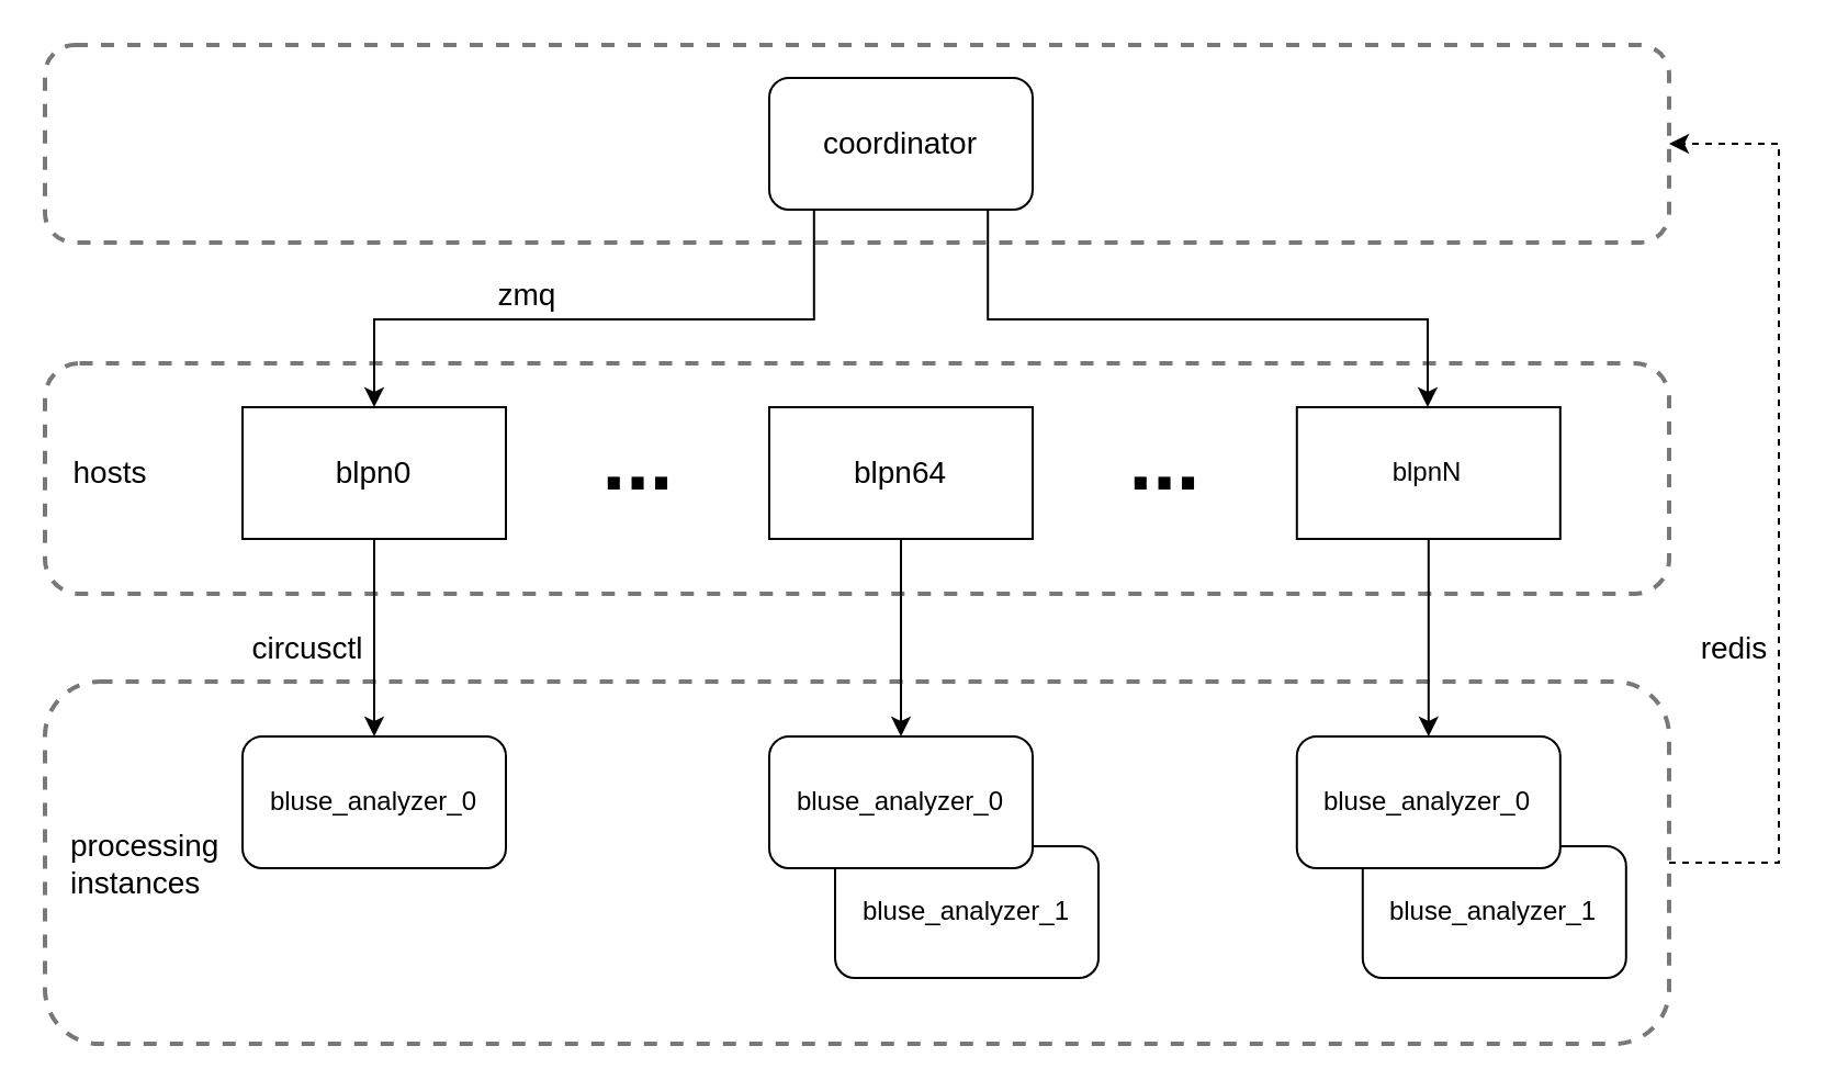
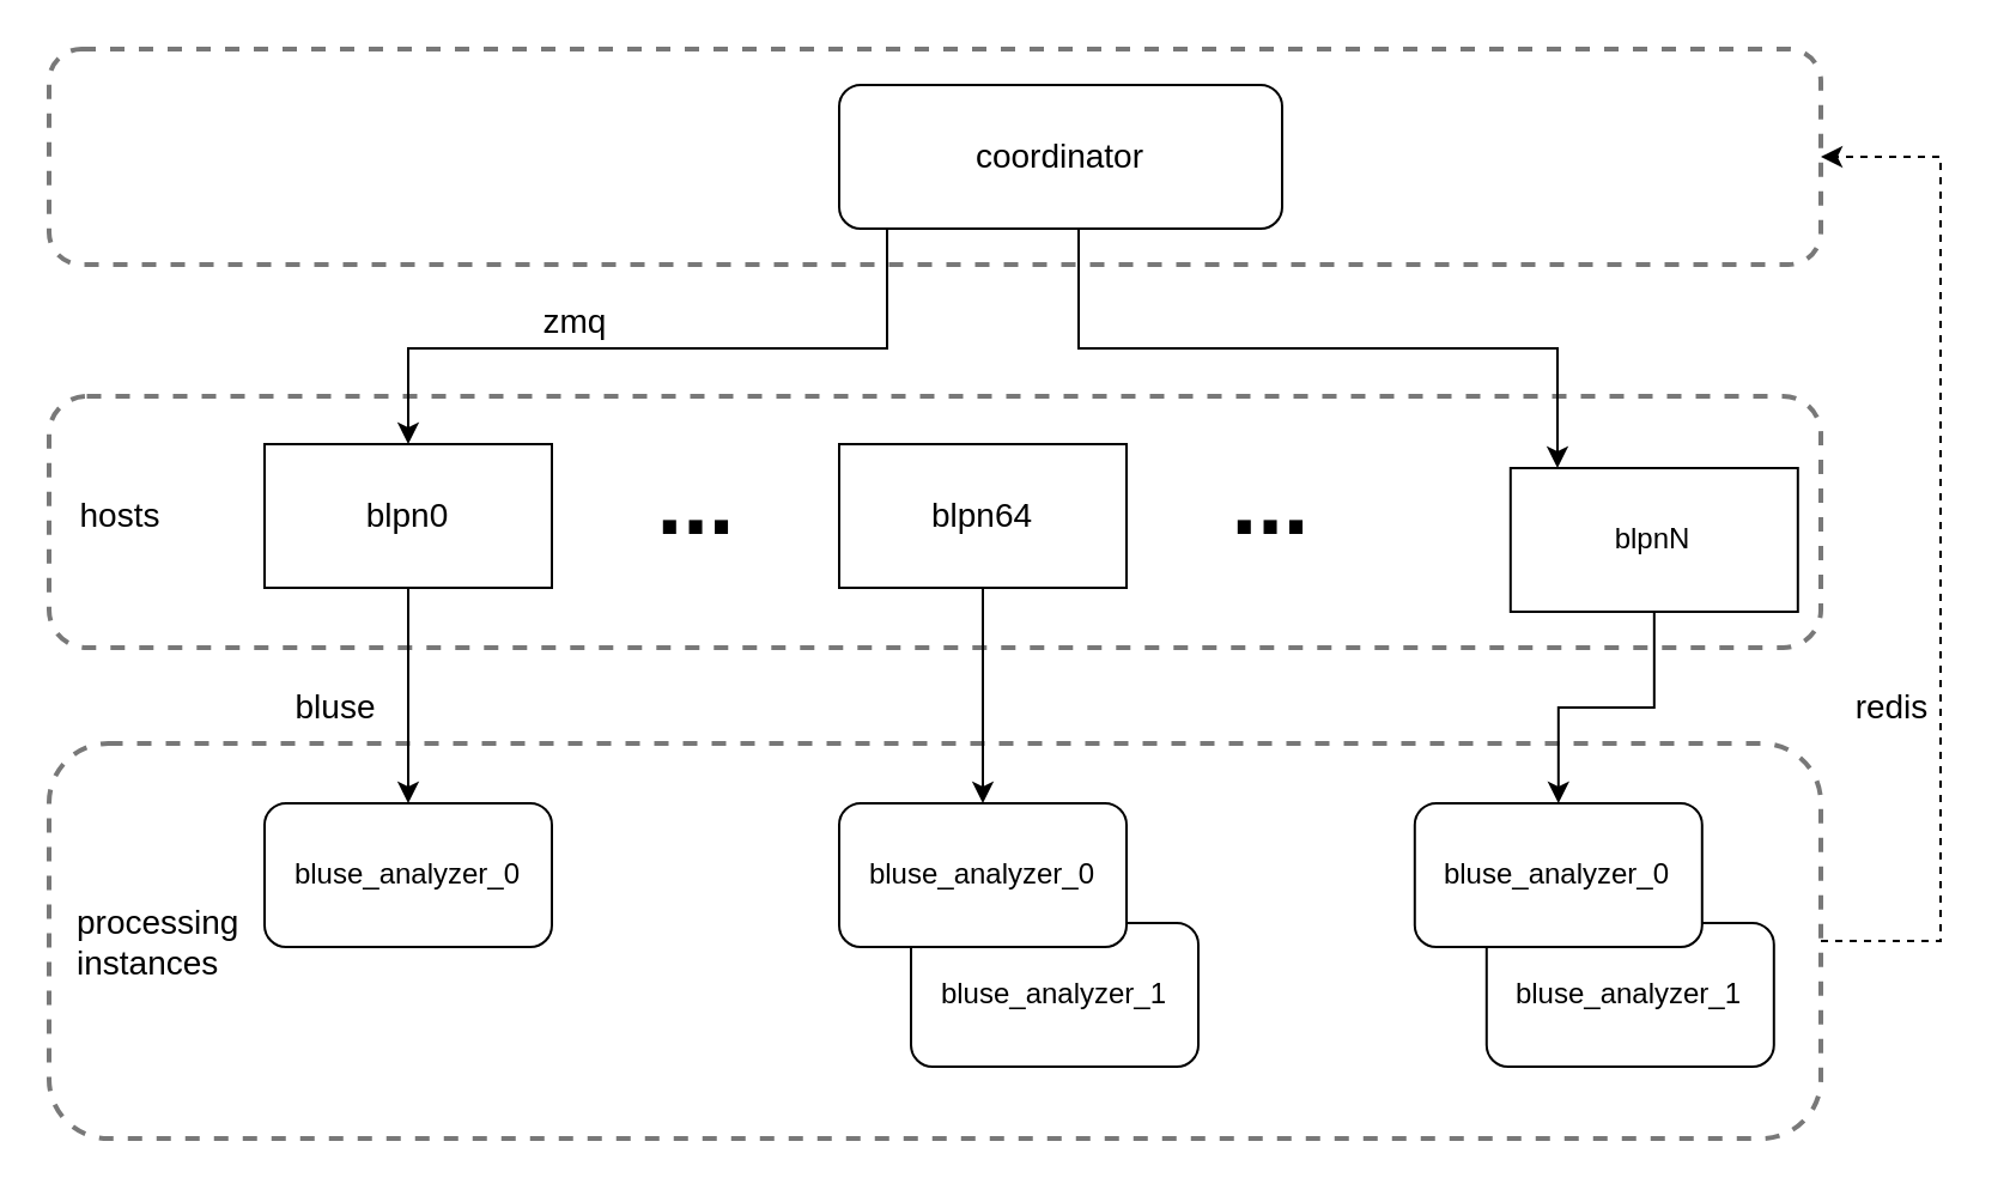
- <mxCell id="13" value="&lt;font style=&quot;font-size: 14px;&quot;&gt;coordinator&lt;/font&gt;" style="rounded=1;whiteSpace=wrap;html=1;points=[[0,0,0,0,0],[0,0.25,0,0,0],[0,0.5,0,0,0],[0,0.75,0,0,0],[0,1,0,0,0],[0.17,1,0,0,0],[0.25,0,0,0,0],[0.33,1,0,0,0],[0.5,0,0,0,0],[0.5,1,0,0,0],[0.67,1,0,0,0],[0.75,0,0,0,0],[0.83,1,0,0,0],[1,0,0,0,0],[1,0.25,0,0,0],[1,0.5,0,0,0],[1,0.75,0,0,0],[1,1,0,0,0]];fillColor=#FFFFFF;" parent="1" vertex="1"><mxGeometry x="350" y="35" width="120" height="60" as="geometry" /></mxCell>
+ <mxCell id="13" value="&lt;font style=&quot;font-size: 14px;&quot;&gt;coordinator&lt;/font&gt;" style="rounded=1;whiteSpace=wrap;html=1;points=[[0,0,0,0,0],[0,0.25,0,0,0],[0,0.5,0,0,0],[0,0.75,0,0,0],[0,1,0,0,0],[0.17,1,0,0,0],[0.25,0,0,0,0],[0.33,1,0,0,0],[0.5,0,0,0,0],[0.5,1,0,0,0],[0.67,1,0,0,0],[0.75,0,0,0,0],[0.83,1,0,0,0],[1,0,0,0,0],[1,0.25,0,0,0],[1,0.5,0,0,0],[1,0.75,0,0,0],[1,1,0,0,0]];fillColor=#FFFFFF;" parent="1" vertex="1"><mxGeometry x="350" y="35" width="185" height="60" as="geometry" /></mxCell>
- <mxCell id="7" value="blpnN" style="rounded=0;whiteSpace=wrap;html=1;fillColor=#FFFFFF;" parent="1" vertex="1"><mxGeometry x="590.4" y="185" width="120" height="60" as="geometry" /></mxCell>
+ <mxCell id="7" value="blpnN" style="rounded=0;whiteSpace=wrap;html=1;fillColor=#FFFFFF;" parent="1" vertex="1"><mxGeometry x="630.4" y="195" width="120" height="60" as="geometry" /></mxCell>
- <mxCell id="17" value="&lt;font style=&quot;font-size: 14px;&quot;&gt;circusctl&lt;/font&gt;" style="text;html=1;strokeColor=none;fillColor=none;align=center;verticalAlign=middle;whiteSpace=wrap;rounded=0;" parent="1" vertex="1"><mxGeometry x="110" y="280" width="60" height="30" as="geometry" /></mxCell>
+ <mxCell id="17" value="&lt;font style=&quot;font-size: 14px;&quot;&gt;bluse&lt;/font&gt;" style="text;html=1;strokeColor=none;fillColor=none;align=center;verticalAlign=middle;whiteSpace=wrap;rounded=0;" parent="1" vertex="1"><mxGeometry x="110" y="280" width="60" height="30" as="geometry" /></mxCell>
